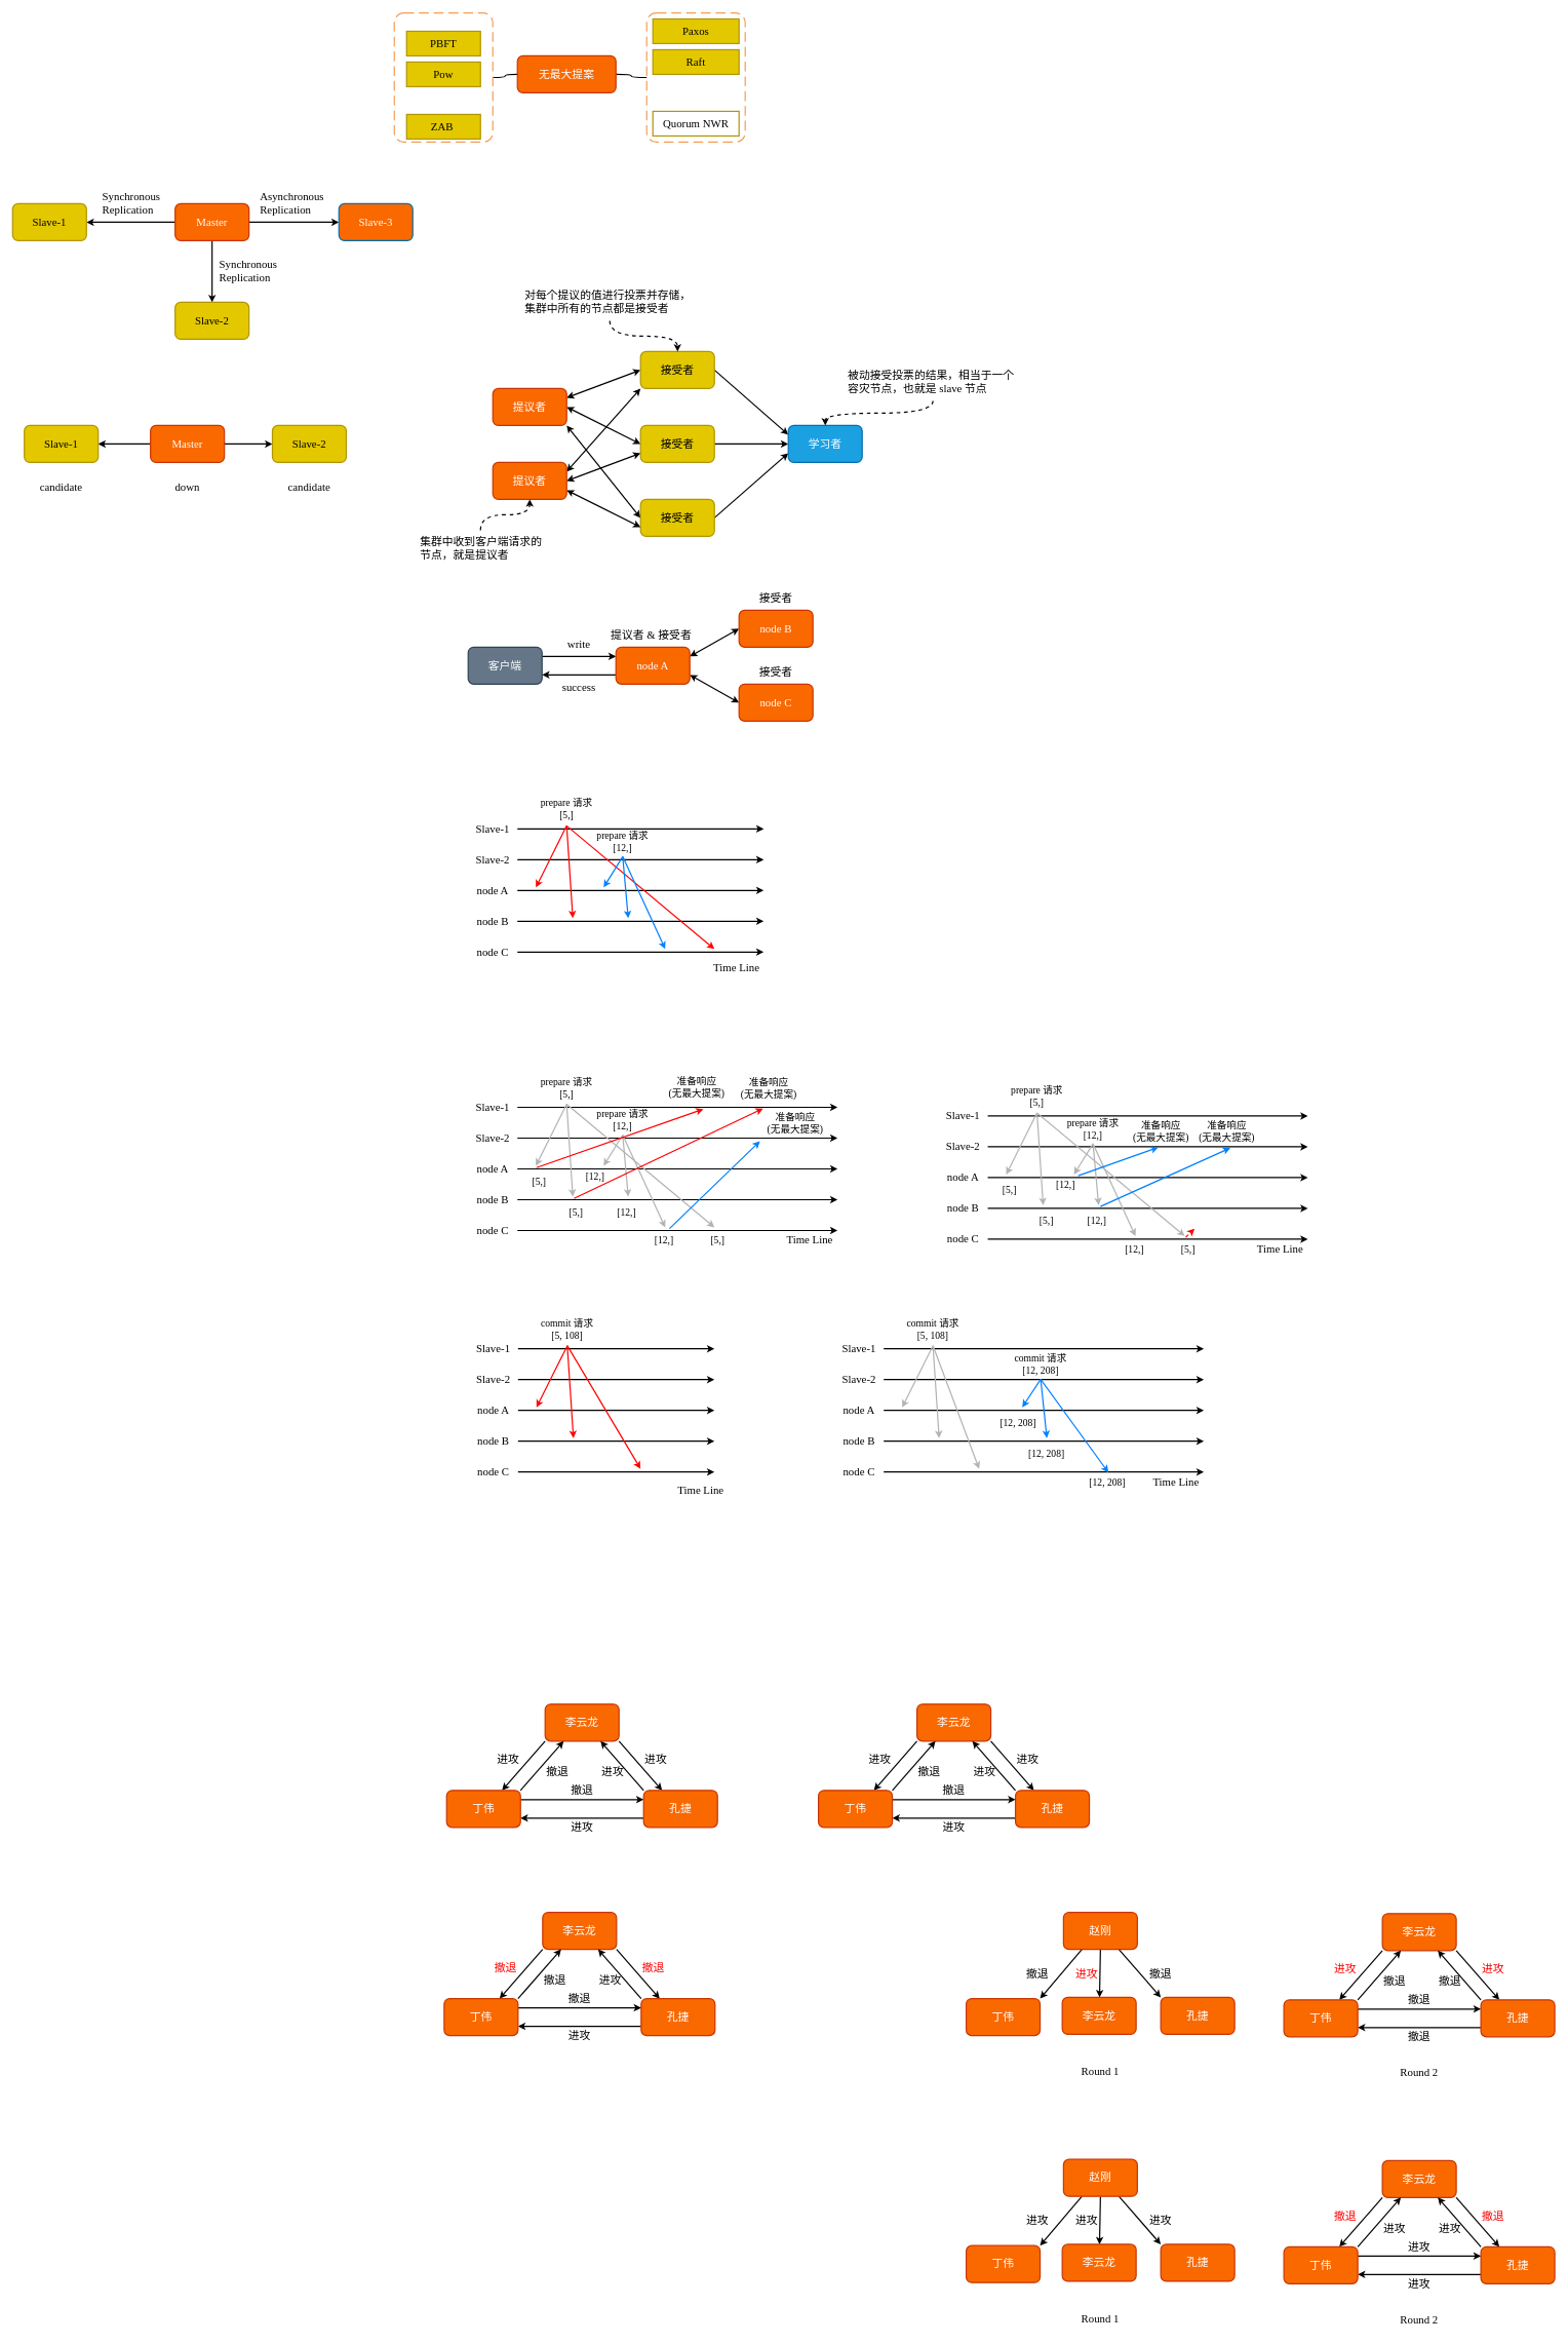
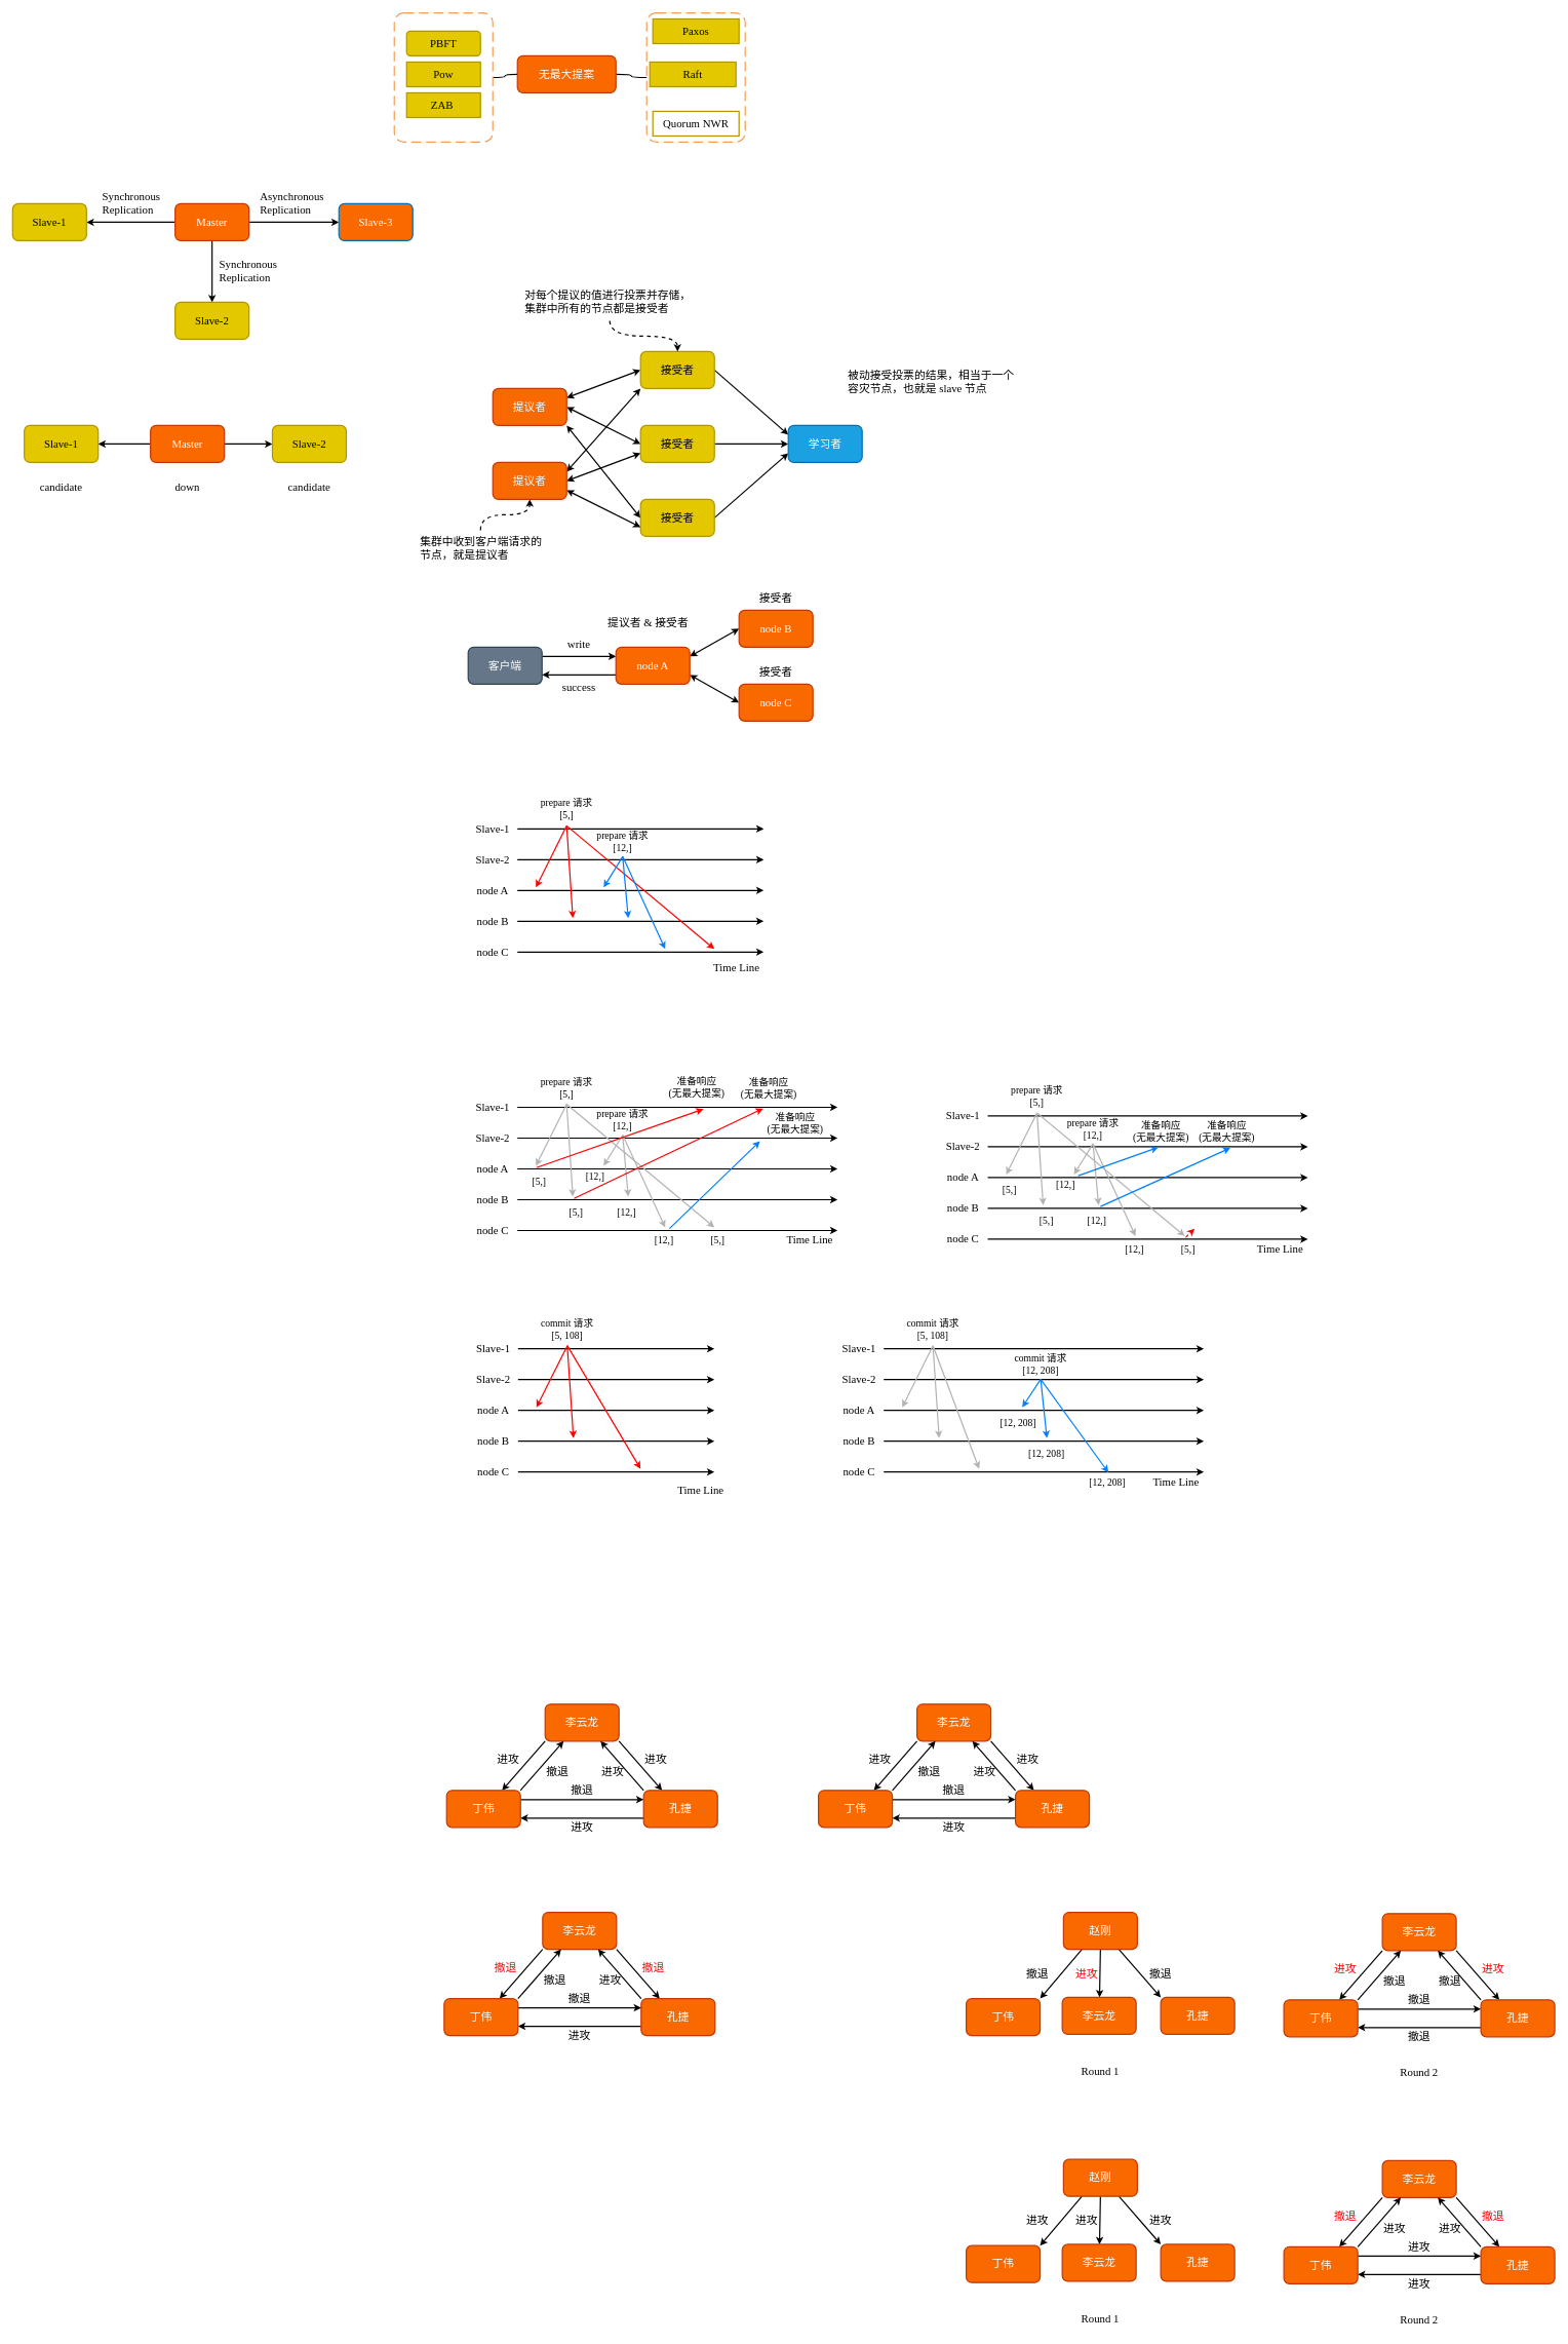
- <mxCell id="8" value="PBFT" style="rounded=0;whiteSpace=wrap;html=1;fontFamily=Comic Sans MS;fontSize=18;strokeWidth=2;fillColor=#e3c800;strokeColor=#B09500;fontColor=#000000;" parent="1" vertex="1"><mxGeometry x="660" y="50" width="120" height="40" as="geometry" /></mxCell>
+ <mxCell id="8" value="PBFT" style="whiteSpace=wrap;html=1;fontFamily=Comic Sans MS;fontSize=18;strokeWidth=2;fillColor=#e3c800;strokeColor=#B09500;fontColor=#000000;rounded=1;" parent="1" vertex="1"><mxGeometry x="660" y="50" width="120" height="40" as="geometry" /></mxCell>
- <mxCell id="6" value="Raft" style="rounded=0;whiteSpace=wrap;html=1;fontFamily=Comic Sans MS;fontSize=18;strokeWidth=2;fillColor=#e3c800;strokeColor=#B09500;fontColor=#000000;" parent="1" vertex="1"><mxGeometry x="1060" y="80" width="140" height="40" as="geometry" /></mxCell>
+ <mxCell id="6" value="Raft" style="rounded=0;whiteSpace=wrap;html=1;fontFamily=Comic Sans MS;fontSize=18;strokeWidth=2;fillColor=#e3c800;strokeColor=#B09500;fontColor=#000000;" parent="1" vertex="1"><mxGeometry x="1055" y="100" width="140" height="40" as="geometry" /></mxCell>
- <mxCell id="7" value="ZAB&amp;nbsp;" style="rounded=0;whiteSpace=wrap;html=1;fontFamily=Comic Sans MS;fontSize=18;strokeWidth=2;fillColor=#e3c800;strokeColor=#B09500;fontColor=#000000;" parent="1" vertex="1"><mxGeometry x="660" y="185" width="120" height="40" as="geometry" /></mxCell>
+ <mxCell id="7" value="ZAB&amp;nbsp;" style="rounded=0;whiteSpace=wrap;html=1;fontFamily=Comic Sans MS;fontSize=18;strokeWidth=2;fillColor=#e3c800;strokeColor=#B09500;fontColor=#000000;" parent="1" vertex="1"><mxGeometry x="660" y="150" width="120" height="40" as="geometry" /></mxCell>
- <mxCell id="32" style="edgeStyle=orthogonalEdgeStyle;curved=1;rounded=0;orthogonalLoop=1;jettySize=auto;html=1;exitX=0.5;exitY=1;exitDx=0;exitDy=0;entryX=0.5;entryY=0;entryDx=0;entryDy=0;dashed=1;fontFamily=Comic Sans MS;fontSize=18;fontColor=#000000;startArrow=none;startFill=0;endArrow=classic;endFill=1;strokeWidth=2;" parent="1" source="33" target="23" edge="1"><mxGeometry relative="1" as="geometry" /></mxCell>
- <mxCell id="42" value="提议者 &amp;amp; 接受者" style="text;html=1;strokeColor=none;fillColor=none;align=left;verticalAlign=middle;whiteSpace=wrap;rounded=0;fontFamily=Comic Sans MS;fontSize=18;fontColor=#000000;" parent="1" vertex="1"><mxGeometry x="990" y="1010" width="140" height="40" as="geometry" /></mxCell>
+ <mxCell id="42" value="提议者 &amp;amp; 接受者" style="text;html=1;strokeColor=none;fillColor=none;align=left;verticalAlign=middle;whiteSpace=wrap;rounded=0;fontFamily=Comic Sans MS;fontSize=18;fontColor=#000000;" parent="1" vertex="1"><mxGeometry x="985" y="990" width="140" height="40" as="geometry" /></mxCell>
